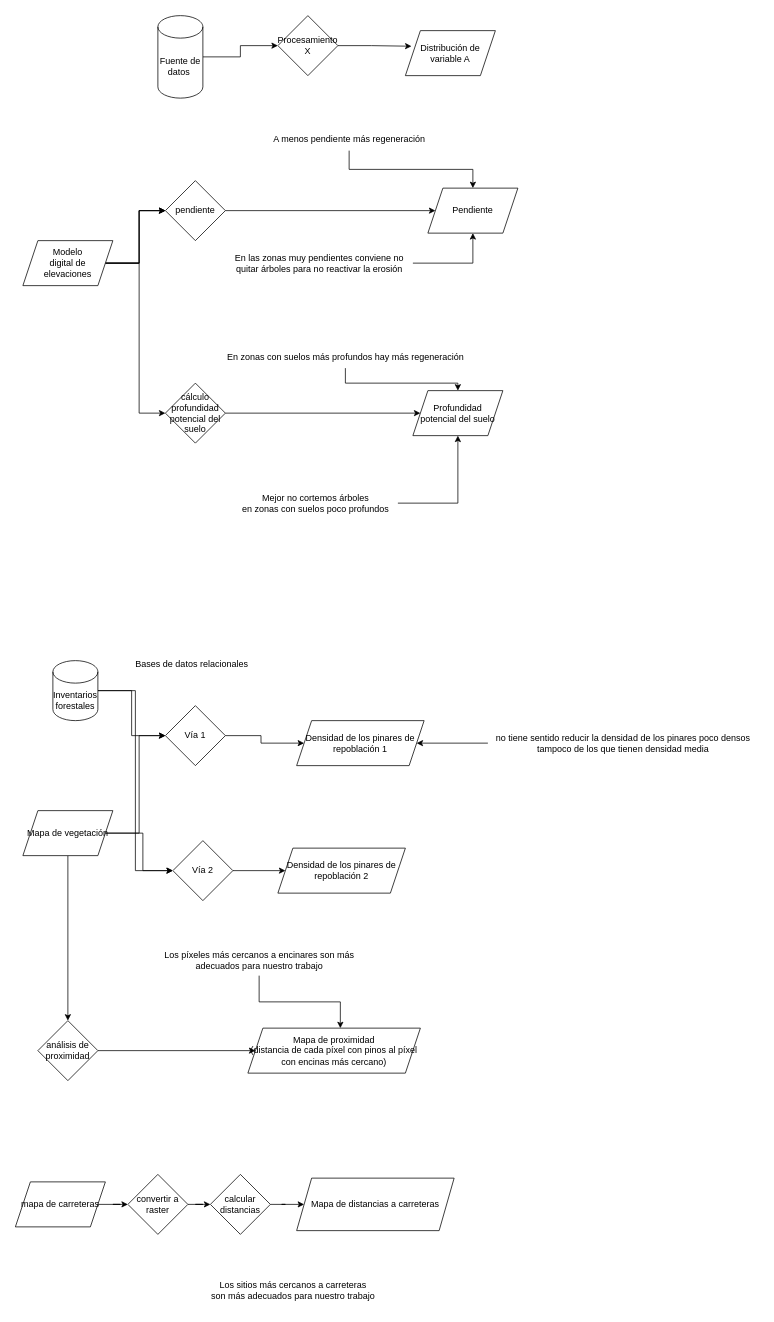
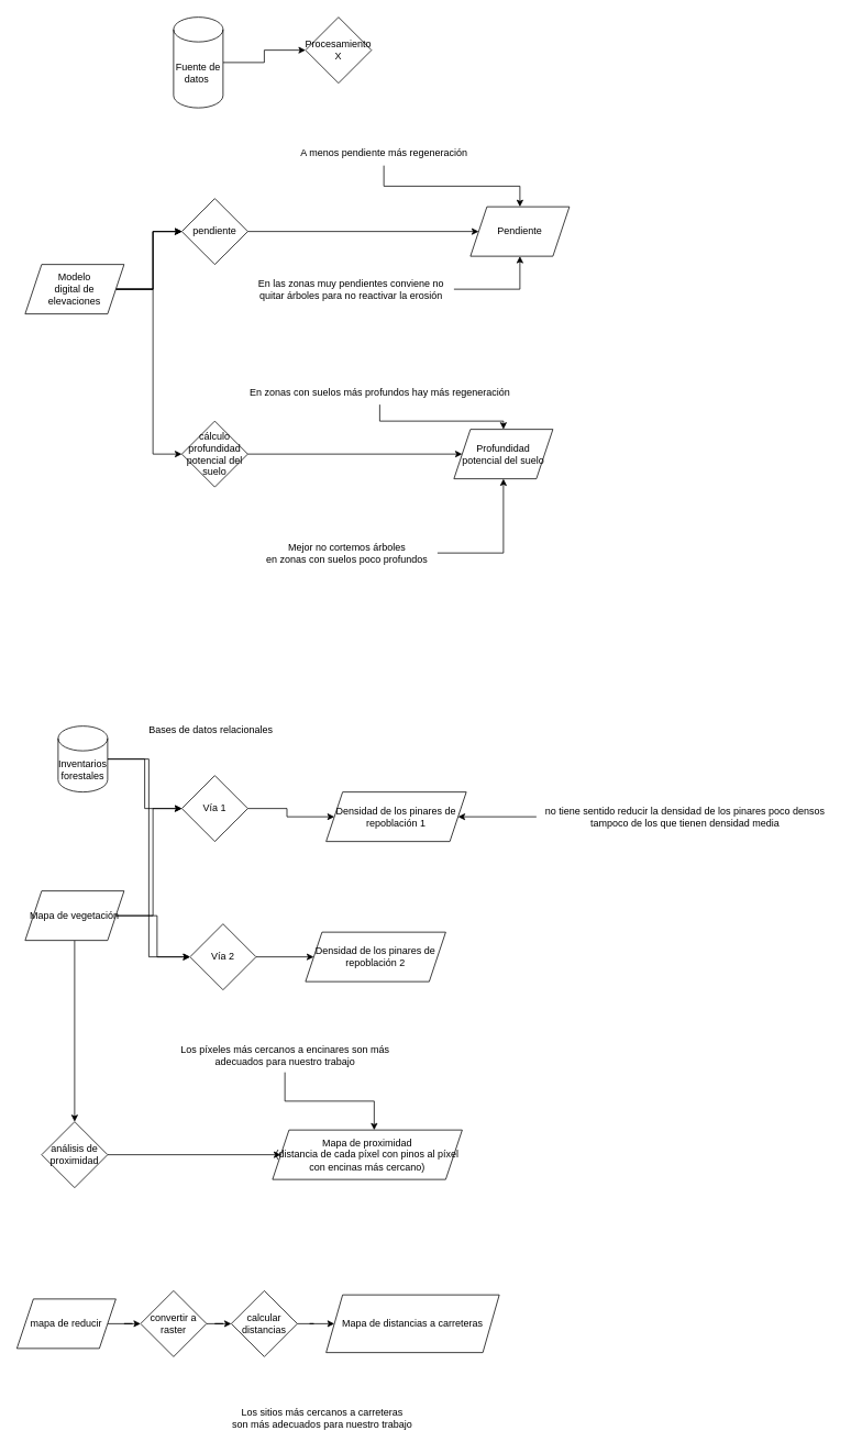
- <mxCell id="6" style="edgeStyle=orthogonalEdgeStyle;rounded=0;orthogonalLoop=1;jettySize=auto;html=1;entryX=0.068;entryY=0.347;entryDx=0;entryDy=0;entryPerimeter=0;" edge="1" parent="1" source="5" target="4"><mxGeometry relative="1" as="geometry" /></mxCell>
- <mxCell id="4" value="Distribución de variable A" style="shape=parallelogram;perimeter=parallelogramPerimeter;whiteSpace=wrap;html=1;fixedSize=1;" vertex="1" parent="1"><mxGeometry x="540" y="40" width="120" height="60" as="geometry" /></mxCell>
- <mxCell id="47" value="mapa de carreteras" style="shape=parallelogram;perimeter=parallelogramPerimeter;whiteSpace=wrap;html=1;fixedSize=1;" vertex="1" parent="1"><mxGeometry x="20" y="1575" width="120" height="60" as="geometry" /></mxCell>
+ <mxCell id="47" value="mapa de reducir" style="shape=parallelogram;perimeter=parallelogramPerimeter;whiteSpace=wrap;html=1;fixedSize=1;" vertex="1" parent="1"><mxGeometry x="20" y="1575" width="120" height="60" as="geometry" /></mxCell>
